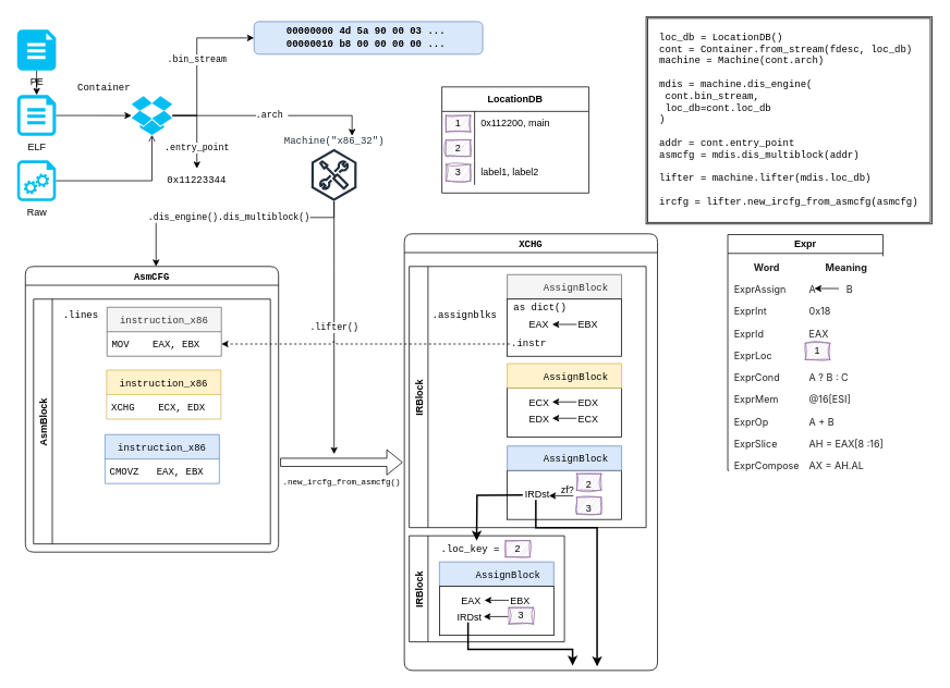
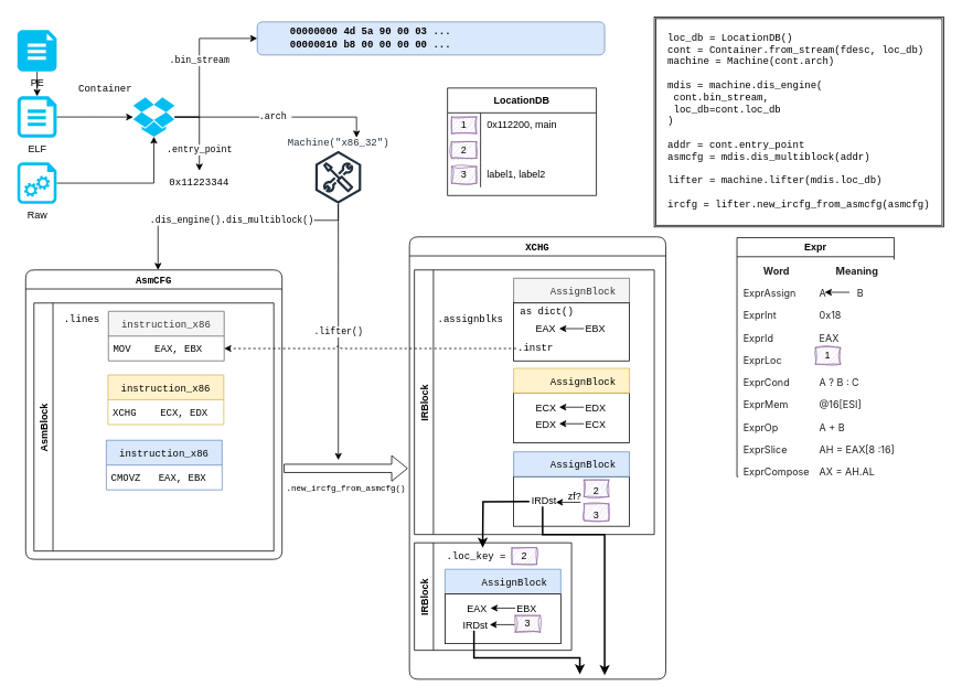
- <mxCell id="15" value="&lt;blockquote&gt;&lt;font face=&quot;Courier New&quot;&gt;00000000 4d 5a 90 00 03 ...&lt;br&gt;00000010 b8 00 00 00 00 ...&amp;nbsp;&lt;/font&gt;&lt;/blockquote&gt;" style="text;html=1;strokeColor=#6c8ebf;fillColor=#dae8fc;align=left;verticalAlign=middle;whiteSpace=wrap;rounded=1;spacing=0;fontStyle=1" parent="1" vertex="1"><mxGeometry x="310" y="26" width="280" height="40" as="geometry" /></mxCell>
+ <mxCell id="15" value="&lt;blockquote&gt;&lt;font face=&quot;Courier New&quot;&gt;00000000 4d 5a 90 00 03 ...&lt;br&gt;00000010 b8 00 00 00 00 ...&amp;nbsp;&lt;/font&gt;&lt;/blockquote&gt;" style="text;html=1;strokeColor=#6c8ebf;fillColor=#dae8fc;align=left;verticalAlign=middle;whiteSpace=wrap;rounded=1;spacing=0;fontStyle=1" parent="1" vertex="1"><mxGeometry x="310" y="26" width="420" height="40" as="geometry" /></mxCell>
- <mxCell id="6" style="edgeStyle=orthogonalEdgeStyle;rounded=0;orthogonalLoop=1;jettySize=auto;html=1;entryX=0.5;entryY=1;entryDx=0;entryDy=0;entryPerimeter=0;endArrow=open;" parent="1" source="7" target="11" edge="1"><mxGeometry relative="1" as="geometry" /></mxCell>
+ <mxCell id="6" style="edgeStyle=orthogonalEdgeStyle;rounded=0;orthogonalLoop=1;jettySize=auto;html=1;entryX=0.5;entryY=1;entryDx=0;entryDy=0;entryPerimeter=0;" parent="1" source="7" target="11" edge="1"><mxGeometry relative="1" as="geometry" /></mxCell>
